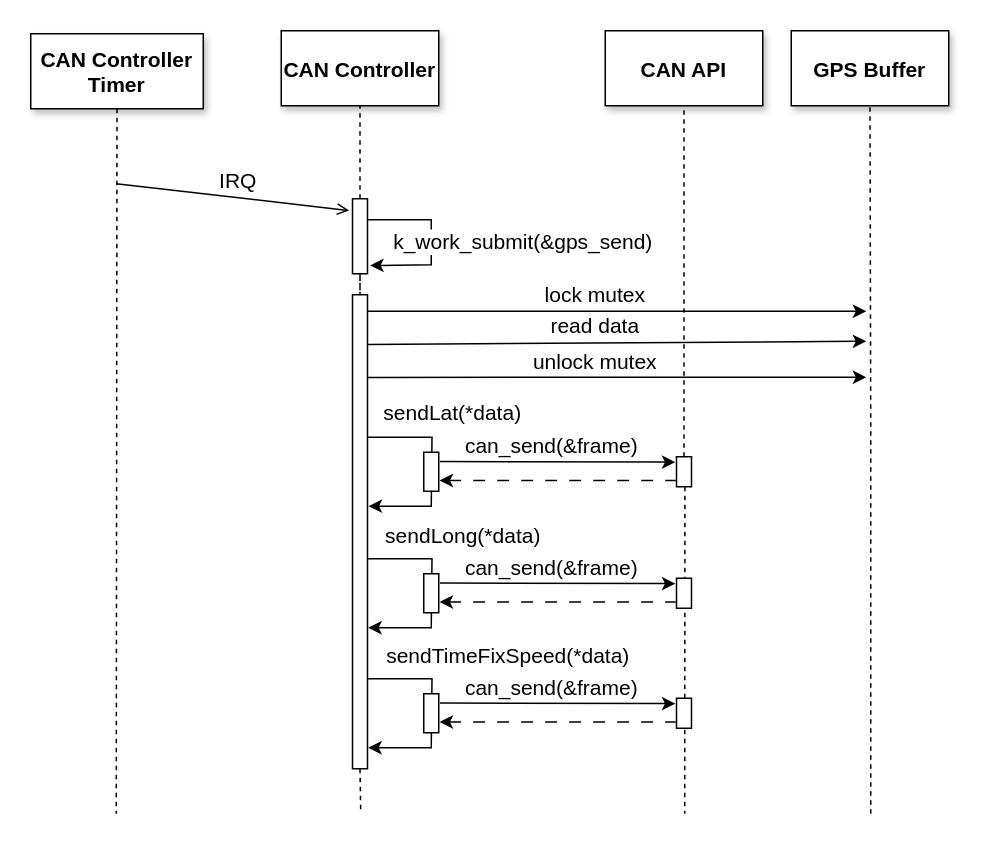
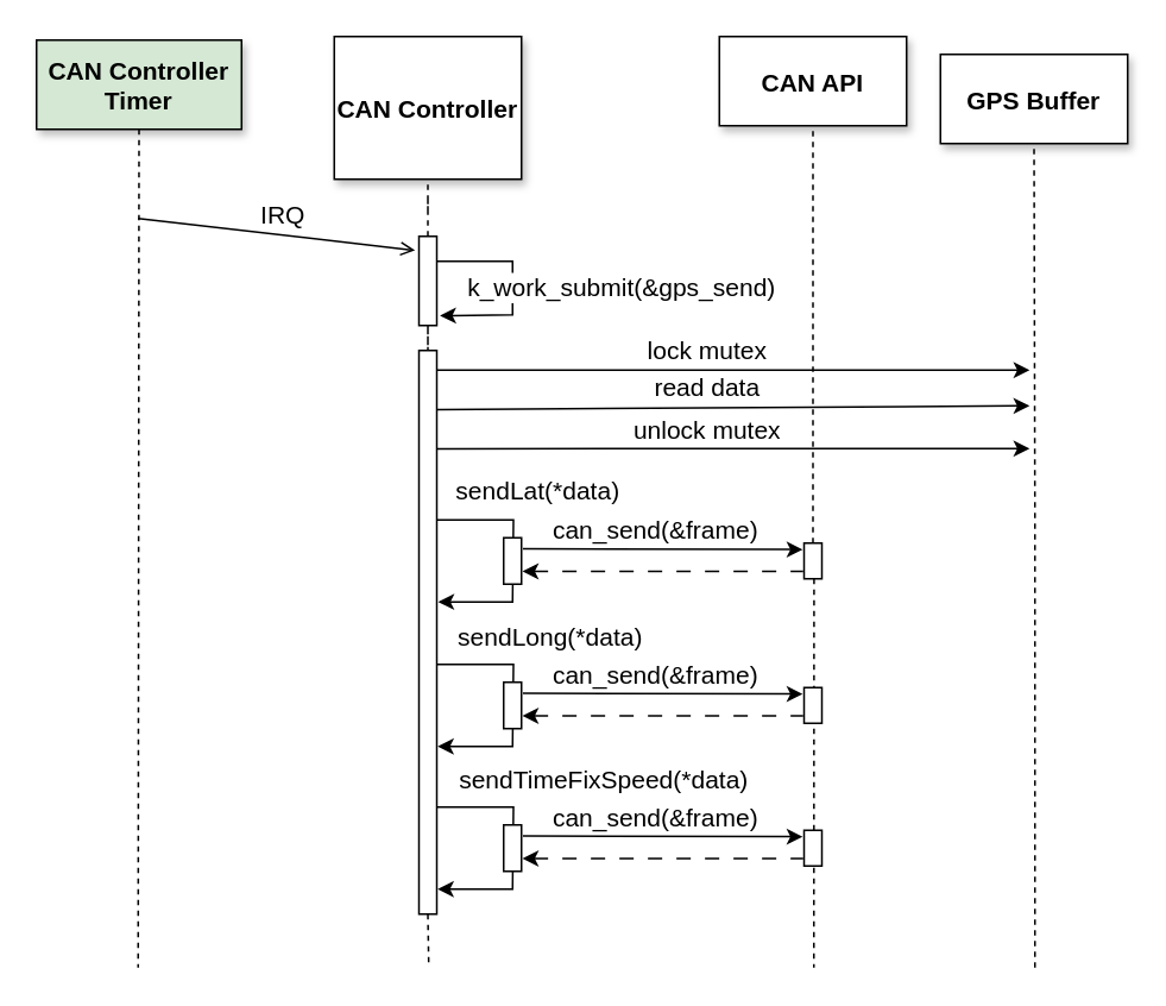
- <mxCell id="9" value="CAN Controller" style="shadow=1;fontFamily=Helvetica;fontSize=14;fontStyle=1" vertex="1" parent="1"><mxGeometry x="187" y="20" width="105" height="50" as="geometry" /></mxCell>
+ <mxCell id="9" value="CAN Controller" style="shadow=1;fontFamily=Helvetica;fontSize=14;fontStyle=1" vertex="1" parent="1"><mxGeometry x="187" y="20" width="105" height="80" as="geometry" /></mxCell>
- <mxCell id="21" value="GPS Buffer" style="shadow=1;fontFamily=Helvetica;fontSize=14;fontStyle=1" vertex="1" parent="1"><mxGeometry x="527" y="20" width="105" height="50" as="geometry" /></mxCell>
+ <mxCell id="21" value="GPS Buffer" style="shadow=1;fontFamily=Helvetica;fontSize=14;fontStyle=1" vertex="1" parent="1"><mxGeometry x="527" y="30" width="105" height="50" as="geometry" /></mxCell>
- <mxCell id="6" value="CAN Controller&#10;Timer" style="shadow=1;fontFamily=Helvetica;fontSize=14;fontStyle=1" vertex="1" parent="1"><mxGeometry x="20" y="22" width="115" height="50" as="geometry" /></mxCell>
+ <mxCell id="6" value="CAN Controller&#10;Timer" style="shadow=1;fontFamily=Helvetica;fontSize=14;fontStyle=1;fillColor=#d5e8d4;" vertex="1" parent="1"><mxGeometry x="20" y="22" width="115" height="50" as="geometry" /></mxCell>
